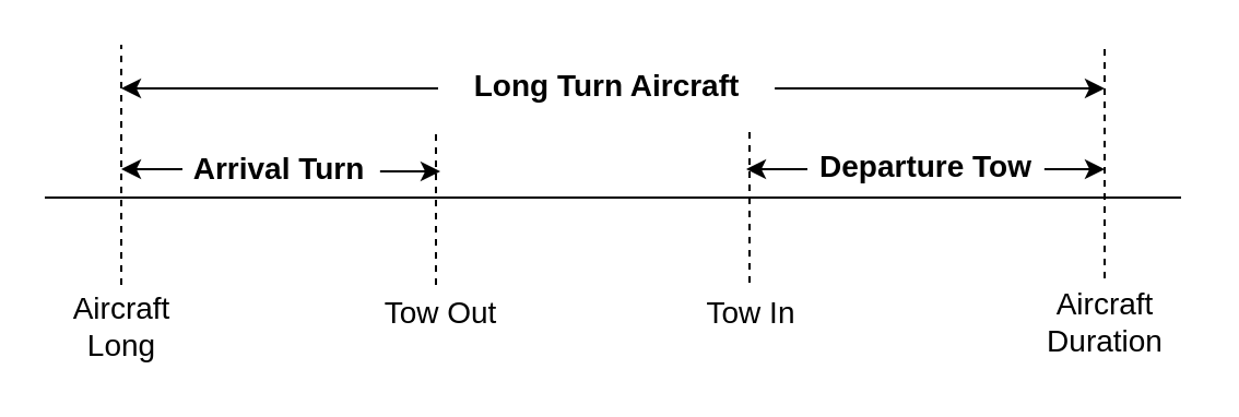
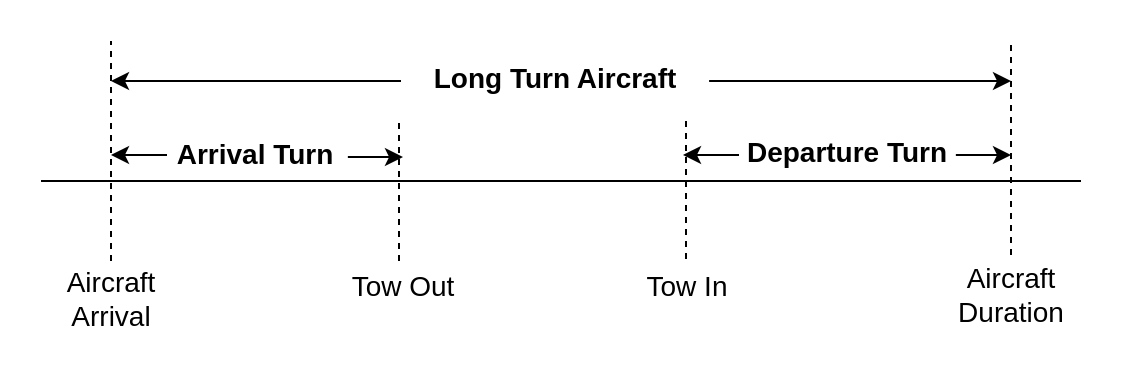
- <mxCell id="16" value="Departure Tow" style="text;html=1;align=center;verticalAlign=middle;resizable=0;points=[];autosize=1;fontSize=14;fontStyle=1" vertex="1" parent="1"><mxGeometry x="363" y="66" width="120" height="20" as="geometry" /></mxCell>
+ <mxCell id="16" value="Departure Turn" style="text;html=1;align=center;verticalAlign=middle;resizable=0;points=[];autosize=1;fontSize=14;fontStyle=1" vertex="1" parent="1"><mxGeometry x="363" y="66" width="120" height="20" as="geometry" /></mxCell>
- <mxCell id="6" value="Aircraft &lt;br&gt;Long" style="text;html=1;align=center;verticalAlign=middle;resizable=0;points=[];autosize=1;fontSize=14;fontStyle=0" vertex="1" parent="1"><mxGeometry x="25" y="129" width="60" height="40" as="geometry" /></mxCell>
+ <mxCell id="6" value="Aircraft &lt;br&gt;Arrival" style="text;html=1;align=center;verticalAlign=middle;resizable=0;points=[];autosize=1;fontSize=14;fontStyle=0" vertex="1" parent="1"><mxGeometry x="25" y="129" width="60" height="40" as="geometry" /></mxCell>
